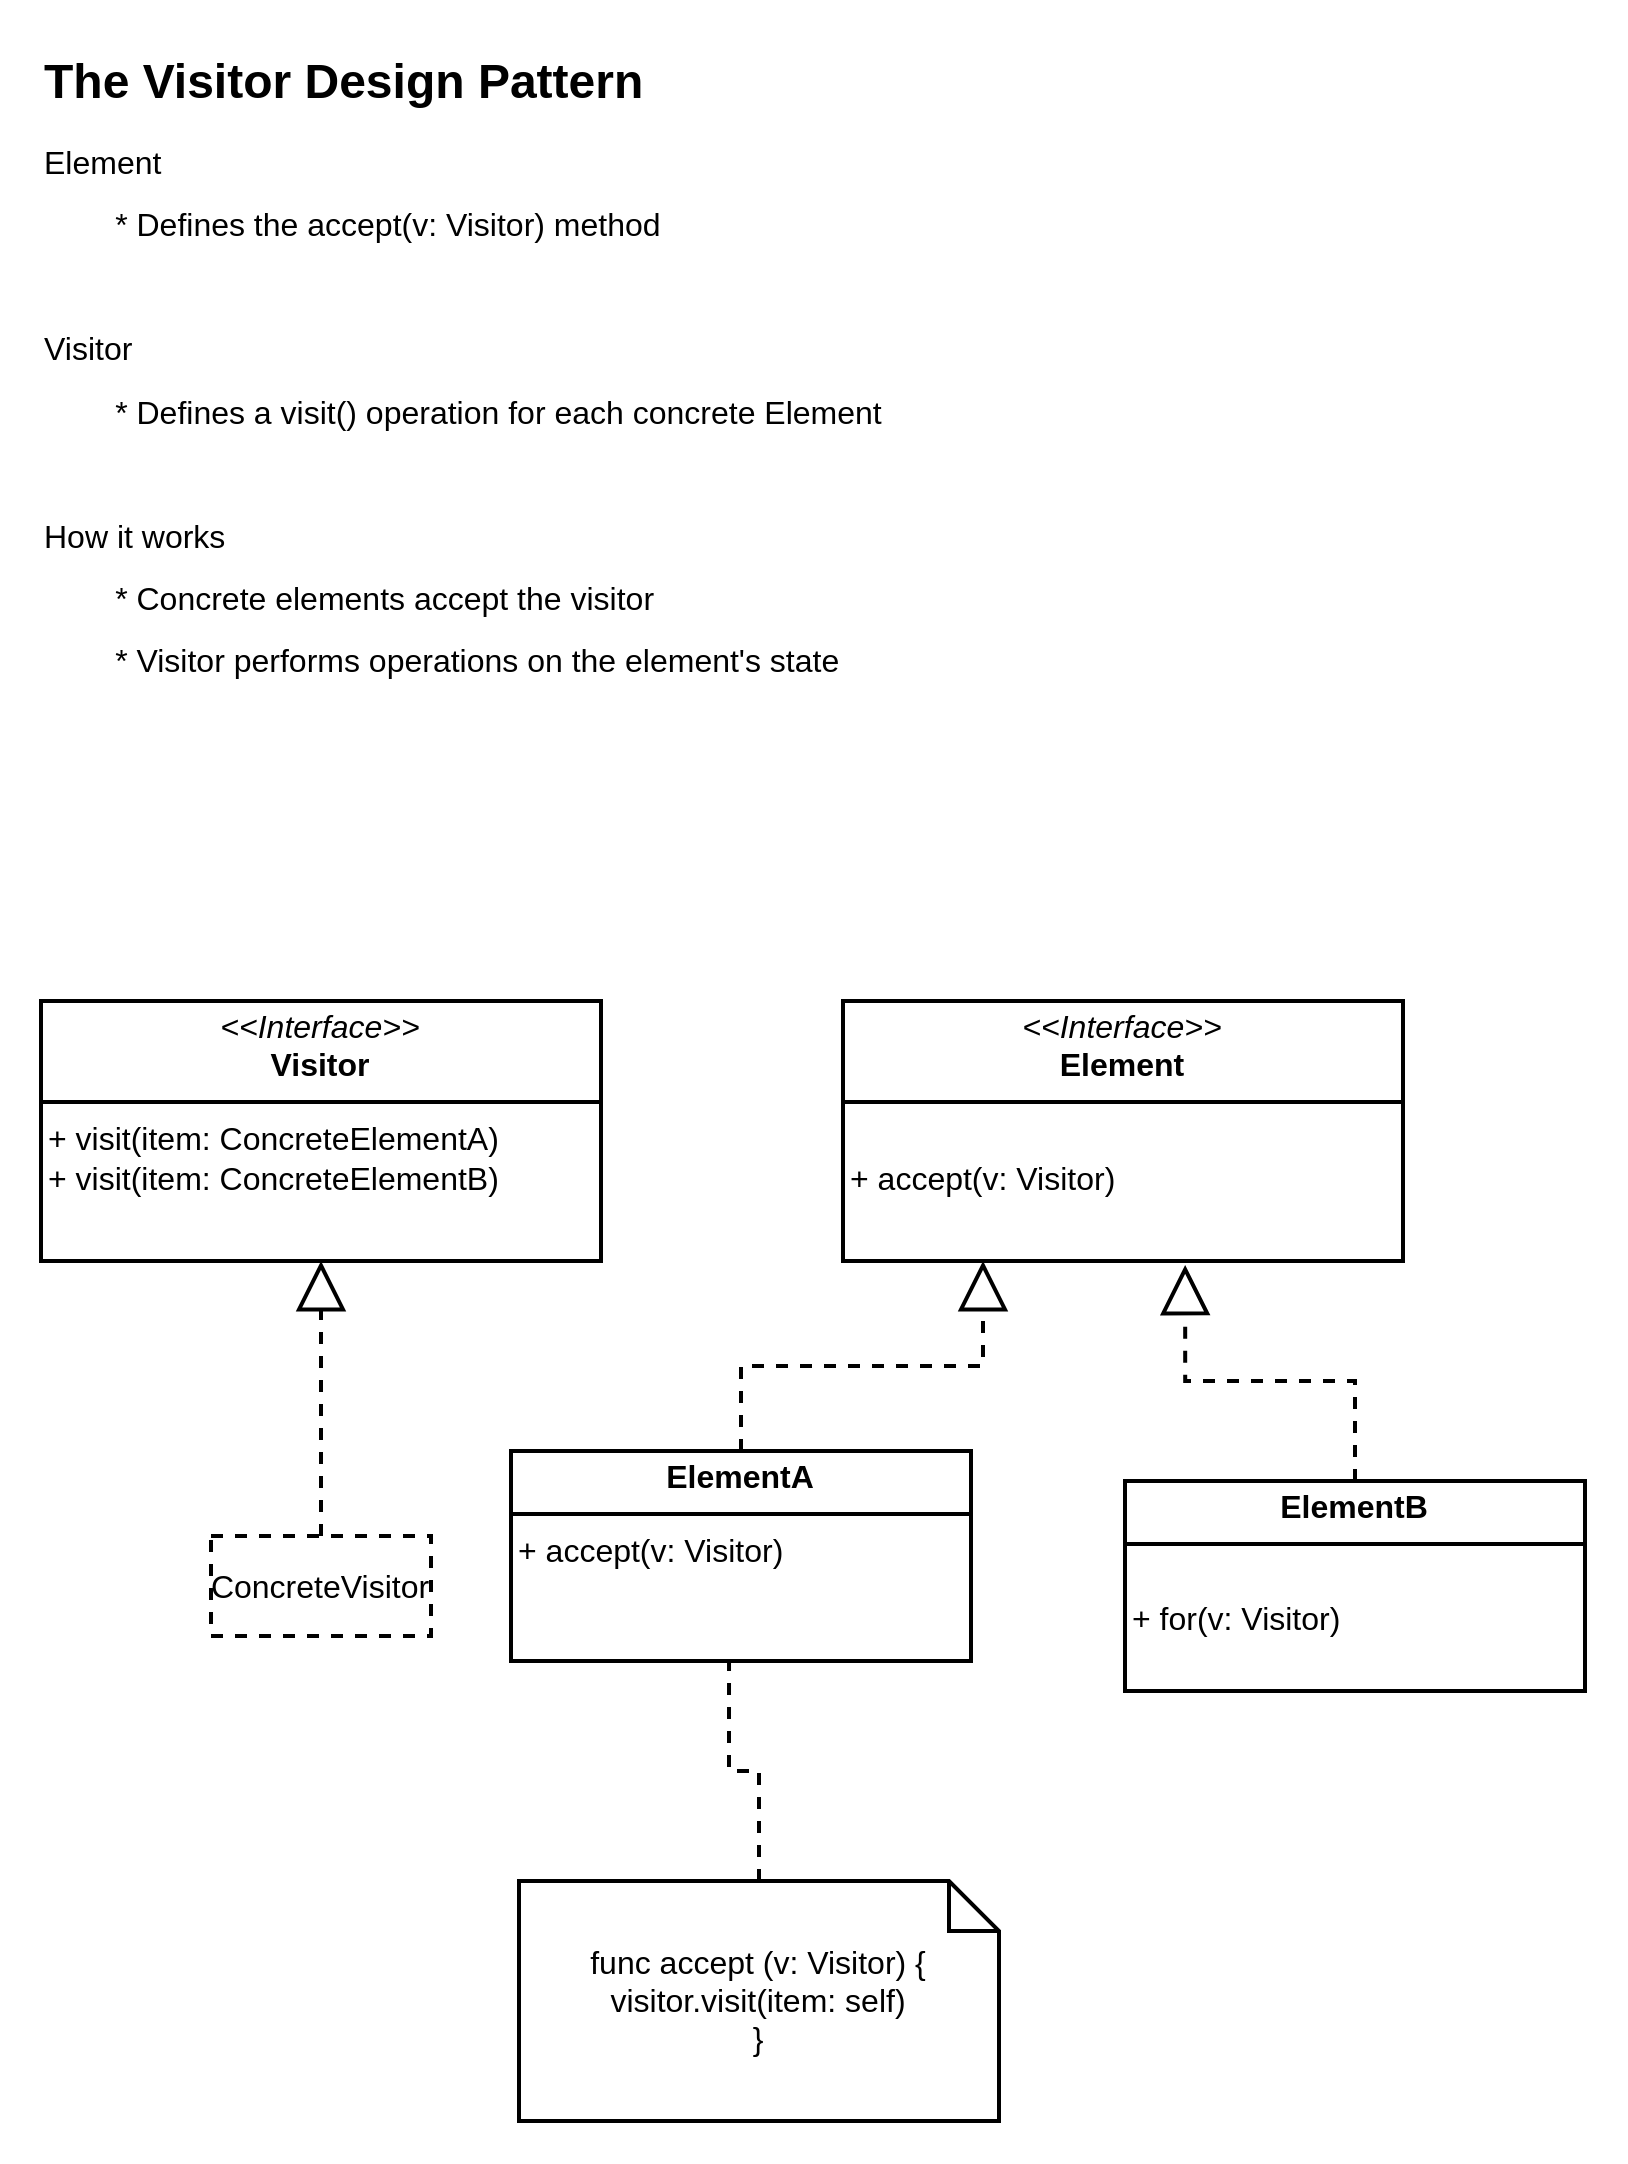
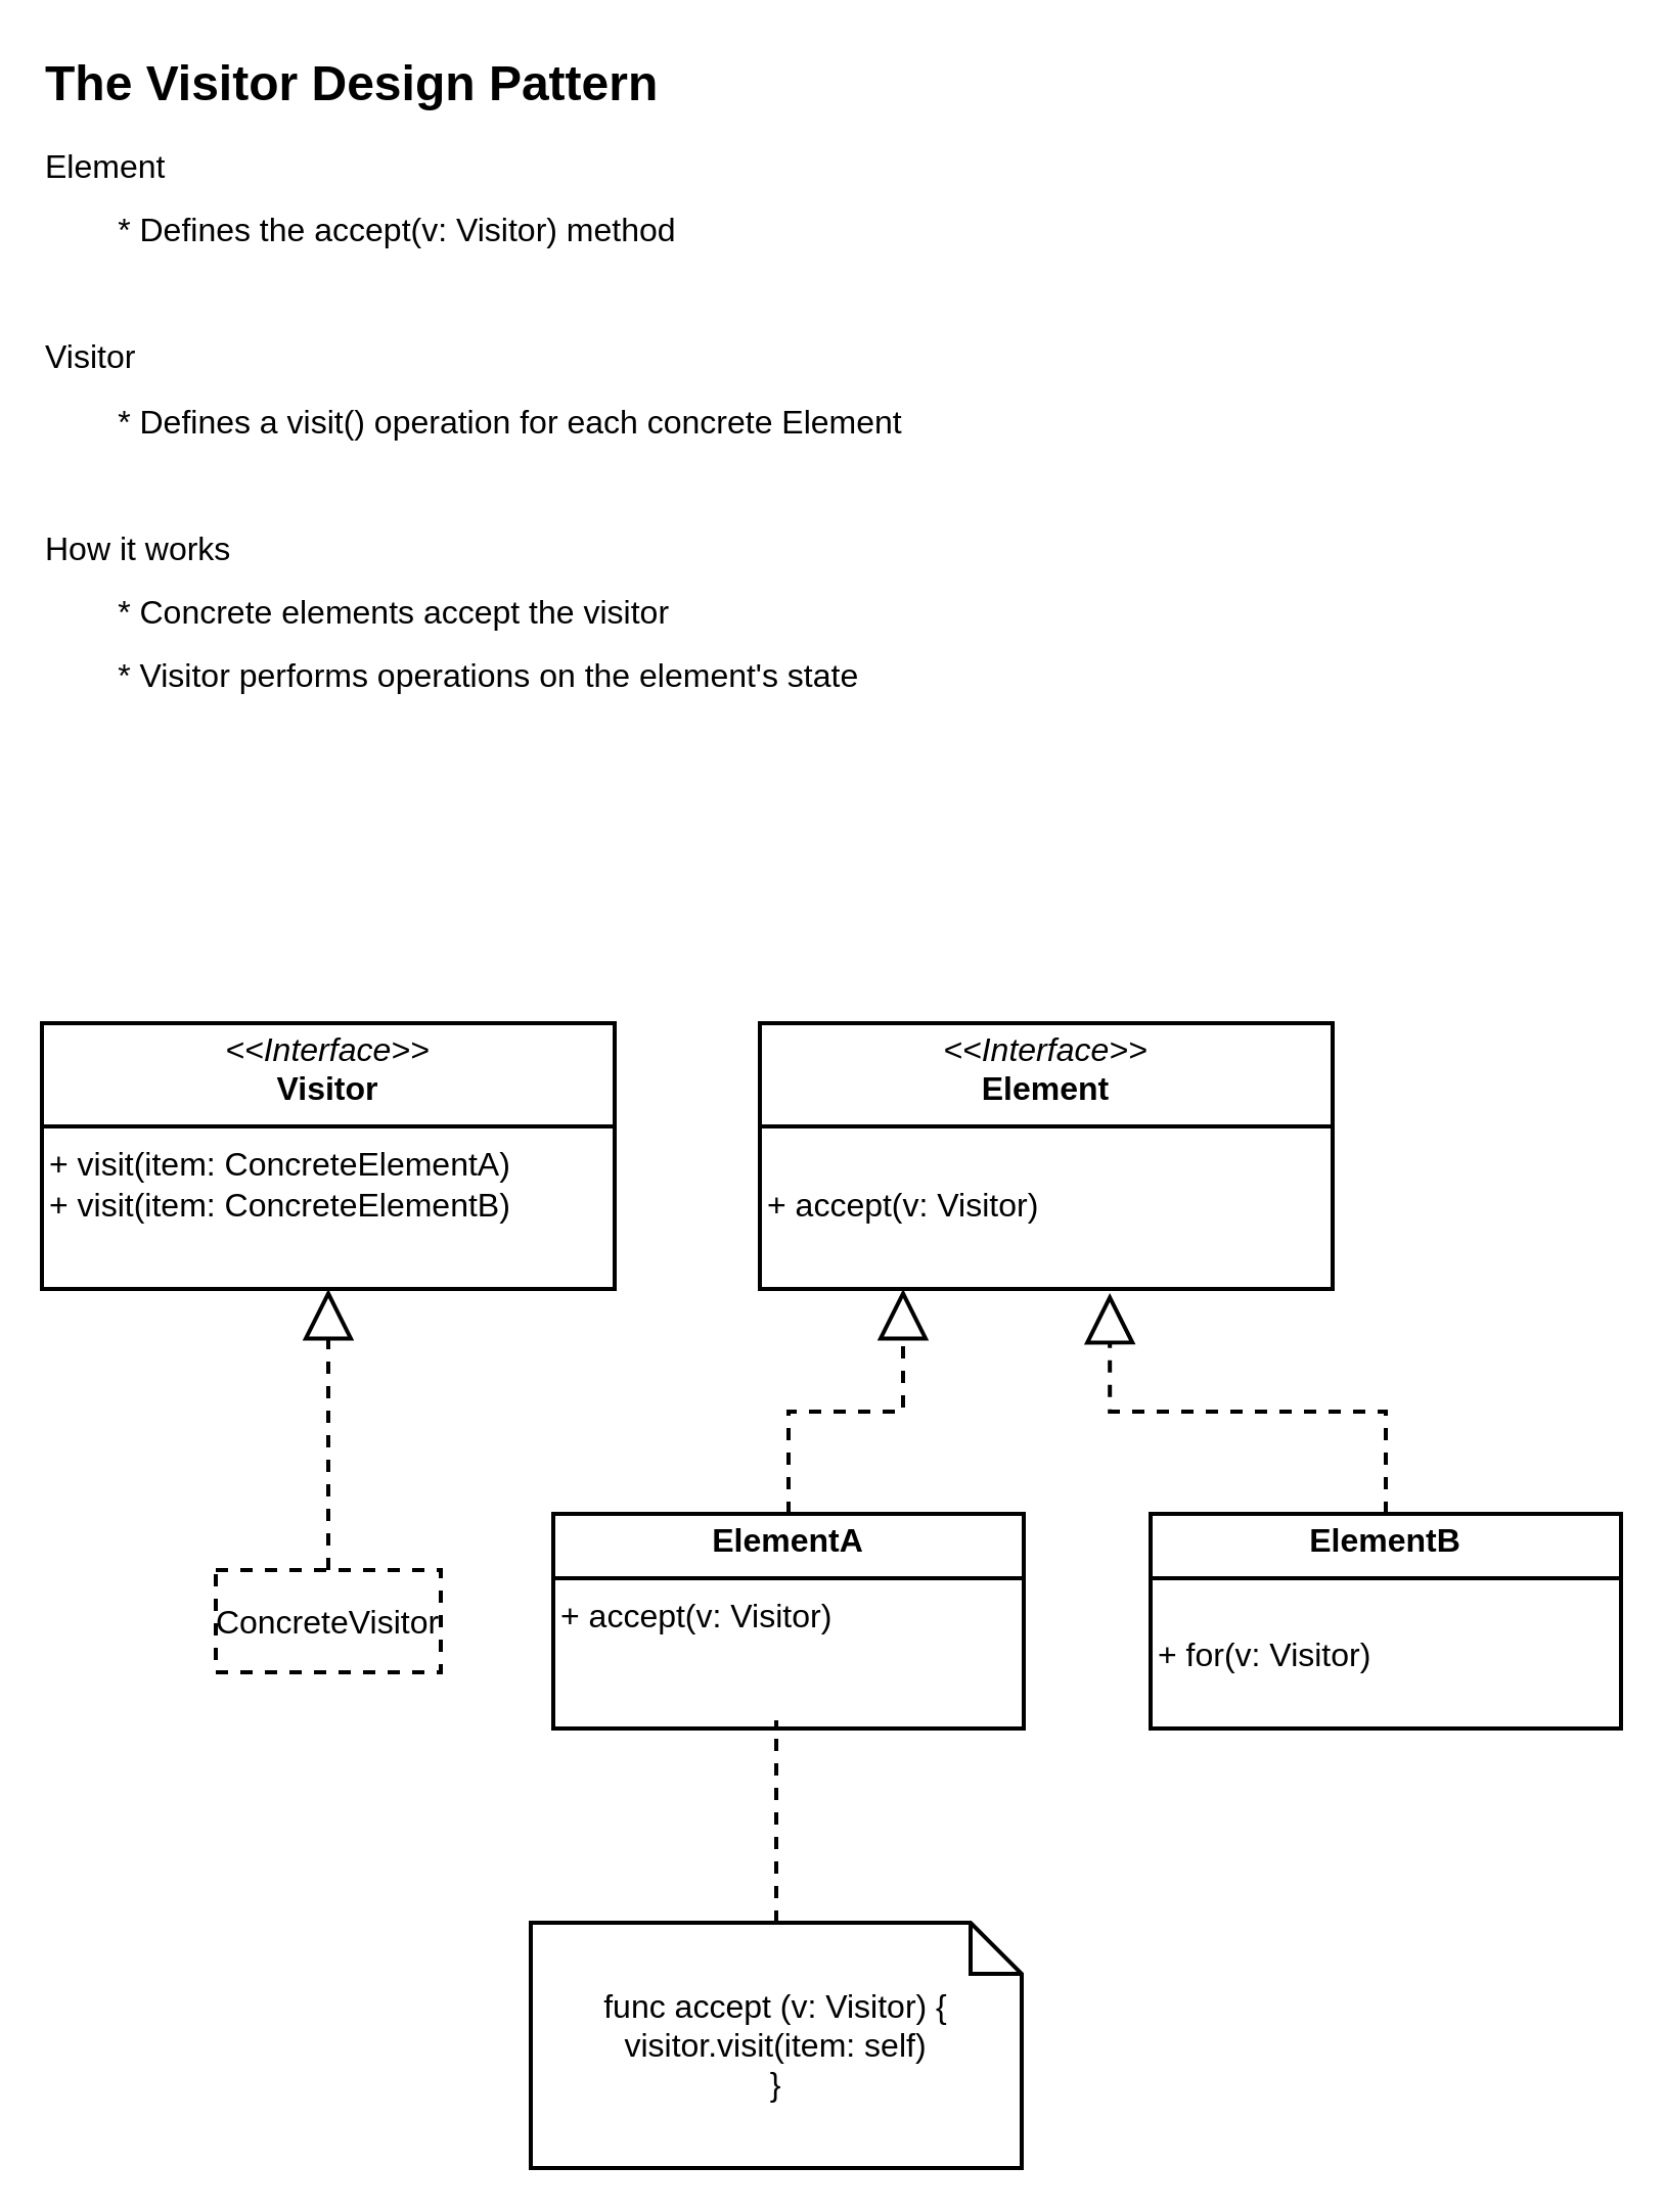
- <mxCell id="3" value="&lt;p style=&quot;margin:0px;margin-top:4px;text-align:center;&quot;&gt;&lt;i&gt;&amp;lt;&amp;lt;Interface&amp;gt;&amp;gt;&lt;/i&gt;&lt;br&gt;&lt;b&gt;Element&lt;/b&gt;&lt;/p&gt;&lt;hr style=&quot;border-style:solid;&quot;&gt;&lt;p style=&quot;margin:0px;margin-left:4px;&quot;&gt;&lt;br&gt;&lt;/p&gt;&lt;p style=&quot;margin:0px;margin-left:4px;&quot;&gt;+ accept(v: Visitor)&lt;br&gt;&lt;br&gt;&lt;/p&gt;" style="verticalAlign=top;align=left;overflow=fill;html=1;whiteSpace=wrap;fontSize=16;strokeWidth=2;" vertex="1" parent="1"><mxGeometry x="421" y="500" width="280" height="130" as="geometry" /></mxCell>
+ <mxCell id="3" value="&lt;p style=&quot;margin:0px;margin-top:4px;text-align:center;&quot;&gt;&lt;i&gt;&amp;lt;&amp;lt;Interface&amp;gt;&amp;gt;&lt;/i&gt;&lt;br&gt;&lt;b&gt;Element&lt;/b&gt;&lt;/p&gt;&lt;hr style=&quot;border-style:solid;&quot;&gt;&lt;p style=&quot;margin:0px;margin-left:4px;&quot;&gt;&lt;br&gt;&lt;/p&gt;&lt;p style=&quot;margin:0px;margin-left:4px;&quot;&gt;+ accept(v: Visitor)&lt;br&gt;&lt;br&gt;&lt;/p&gt;" style="verticalAlign=top;align=left;overflow=fill;html=1;whiteSpace=wrap;fontSize=16;strokeWidth=2;" vertex="1" parent="1"><mxGeometry x="371" y="500" width="280" height="130" as="geometry" /></mxCell>
- <mxCell id="7" value="&lt;p style=&quot;margin:0px;margin-top:4px;text-align:center;&quot;&gt;&lt;b&gt;ElementA&lt;/b&gt;&lt;/p&gt;&lt;hr style=&quot;border-style:solid;&quot;&gt;&lt;p style=&quot;margin:0px;margin-left:4px;&quot;&gt;+ accept(v: Visitor)&lt;br&gt;&lt;/p&gt;&lt;p style=&quot;margin:0px;margin-left:4px;&quot;&gt;&lt;br&gt;&lt;/p&gt;&lt;p style=&quot;margin:0px;margin-left:4px;&quot;&gt;&lt;br&gt;&lt;/p&gt;&lt;p style=&quot;margin:0px;margin-left:4px;&quot;&gt;&lt;br&gt;&lt;/p&gt;" style="verticalAlign=top;align=left;overflow=fill;html=1;whiteSpace=wrap;fontSize=16;strokeWidth=2;" vertex="1" parent="1"><mxGeometry x="255" y="725" width="230" height="105" as="geometry" /></mxCell>
+ <mxCell id="7" value="&lt;p style=&quot;margin:0px;margin-top:4px;text-align:center;&quot;&gt;&lt;b&gt;ElementA&lt;/b&gt;&lt;/p&gt;&lt;hr style=&quot;border-style:solid;&quot;&gt;&lt;p style=&quot;margin:0px;margin-left:4px;&quot;&gt;+ accept(v: Visitor)&lt;br&gt;&lt;/p&gt;&lt;p style=&quot;margin:0px;margin-left:4px;&quot;&gt;&lt;br&gt;&lt;/p&gt;&lt;p style=&quot;margin:0px;margin-left:4px;&quot;&gt;&lt;br&gt;&lt;/p&gt;&lt;p style=&quot;margin:0px;margin-left:4px;&quot;&gt;&lt;br&gt;&lt;/p&gt;" style="verticalAlign=top;align=left;overflow=fill;html=1;whiteSpace=wrap;fontSize=16;strokeWidth=2;" vertex="1" parent="1"><mxGeometry x="270" y="740" width="230" height="105" as="geometry" /></mxCell>
